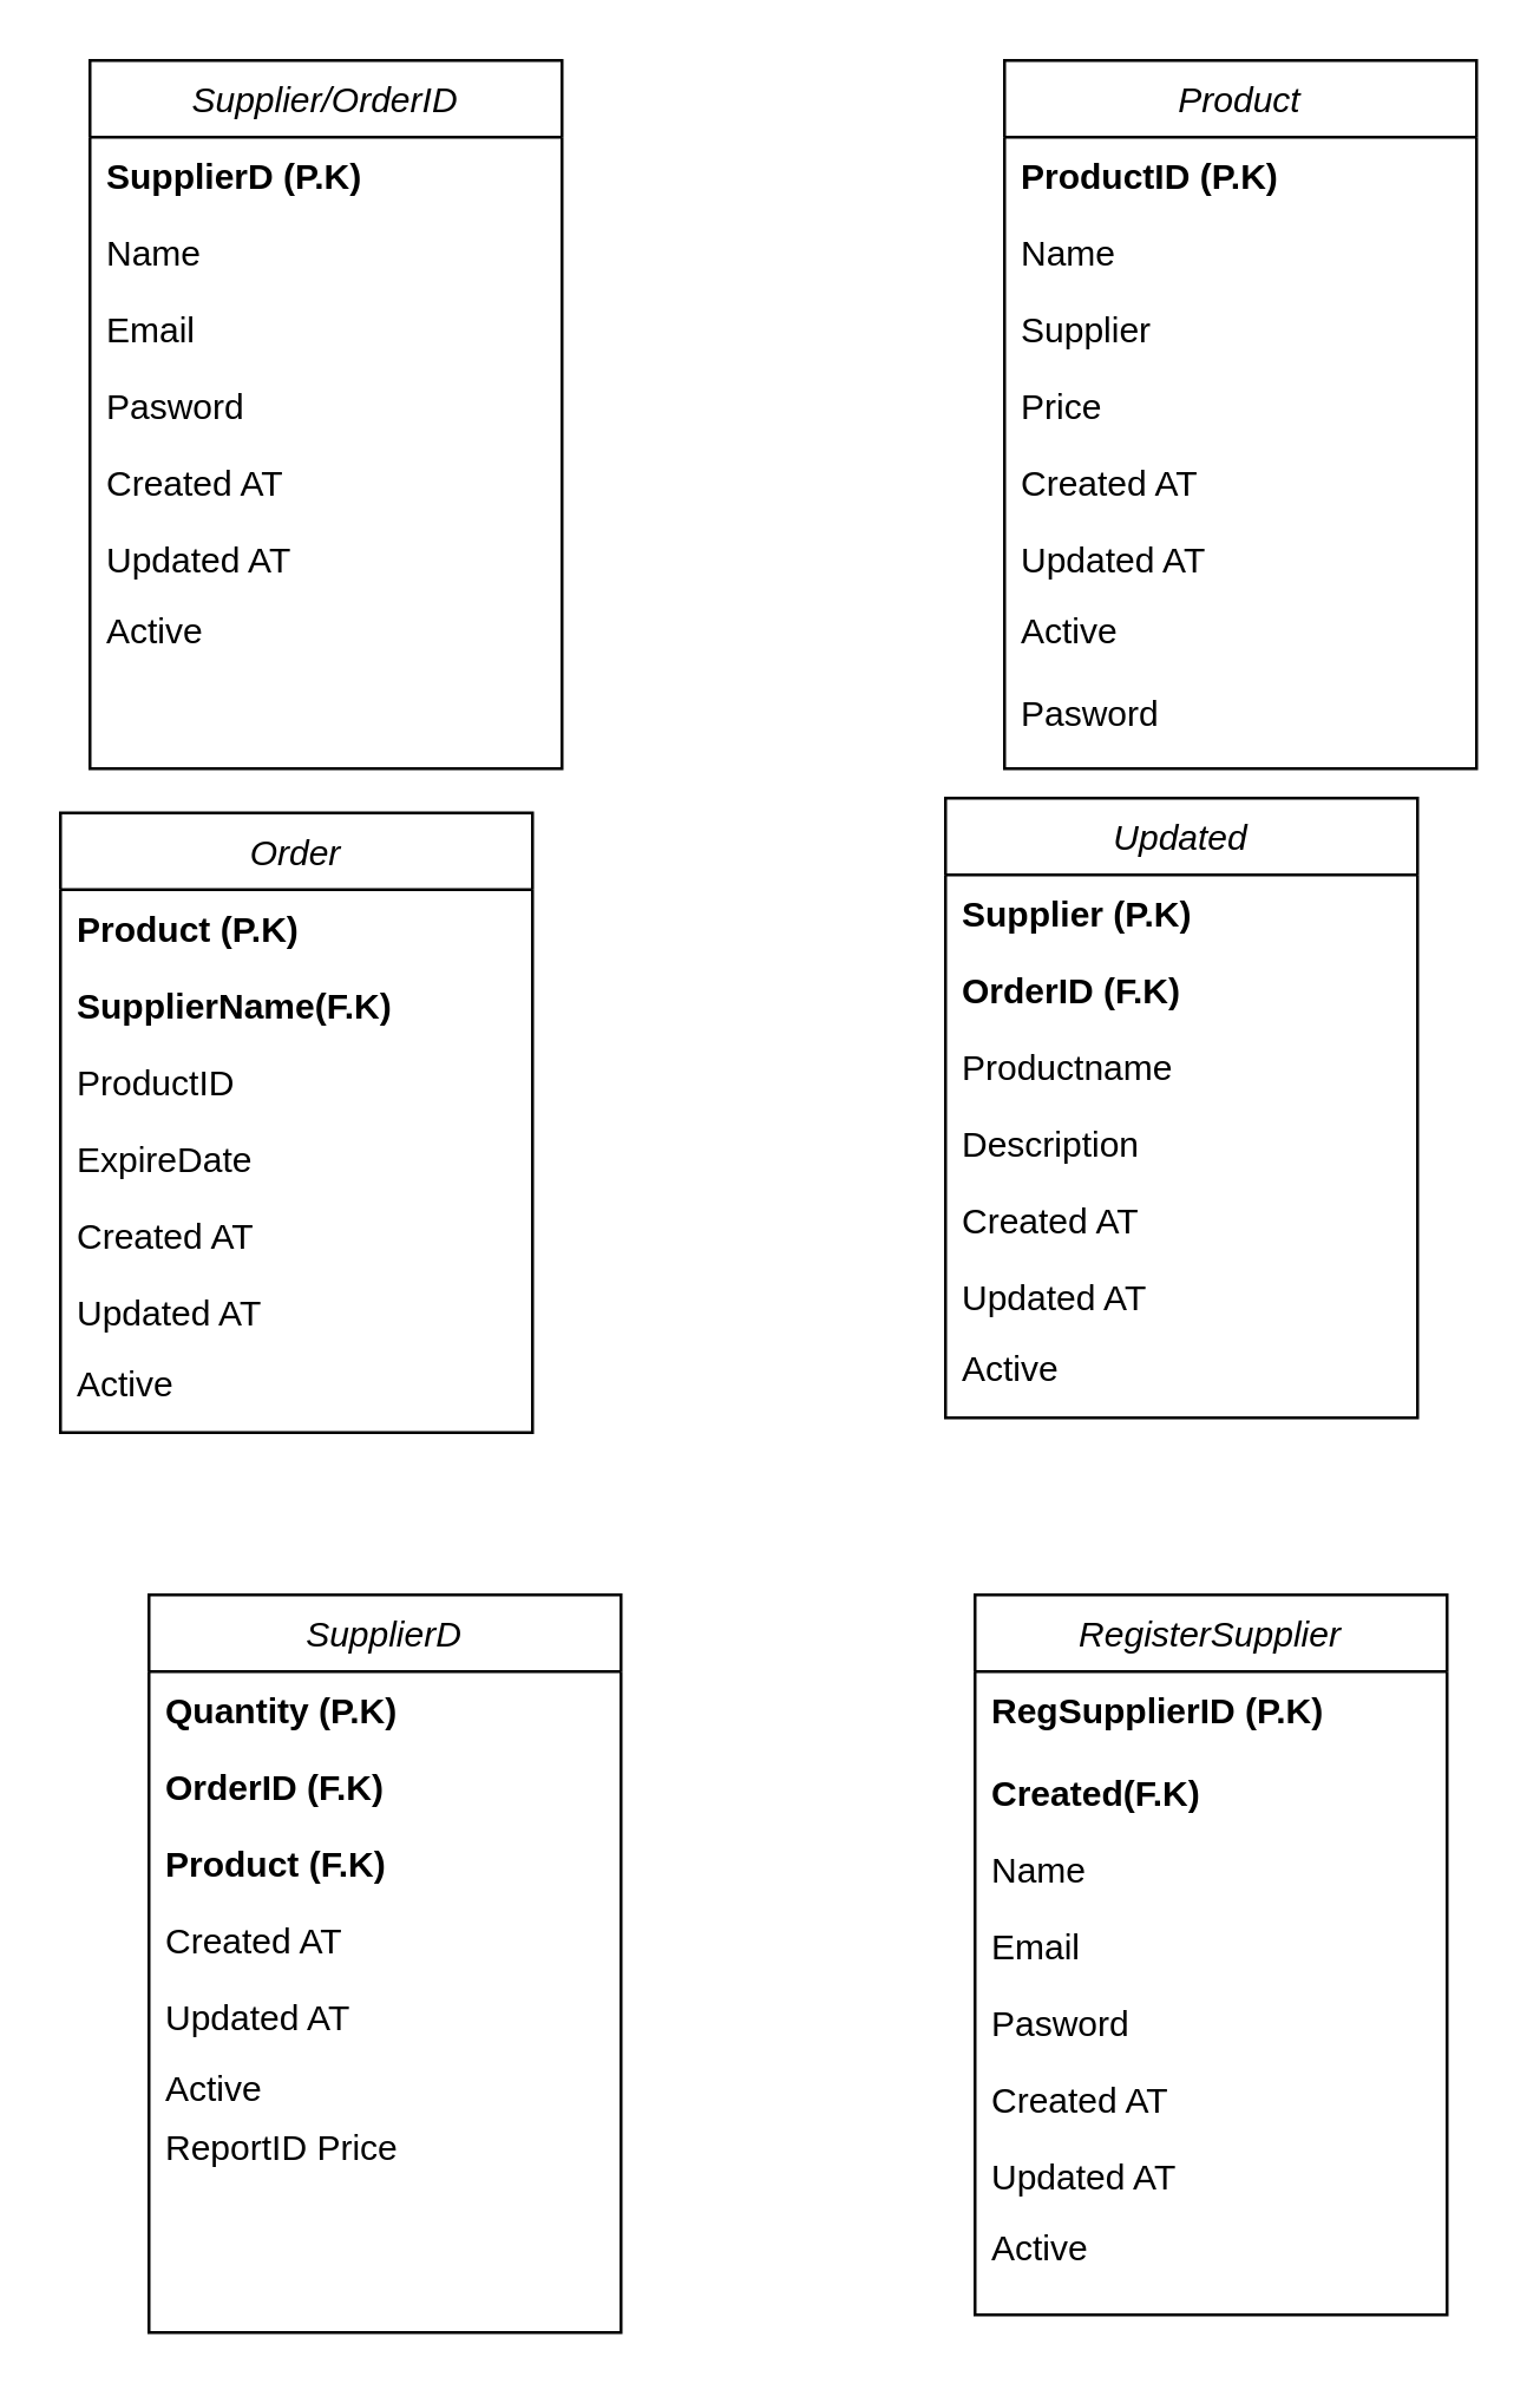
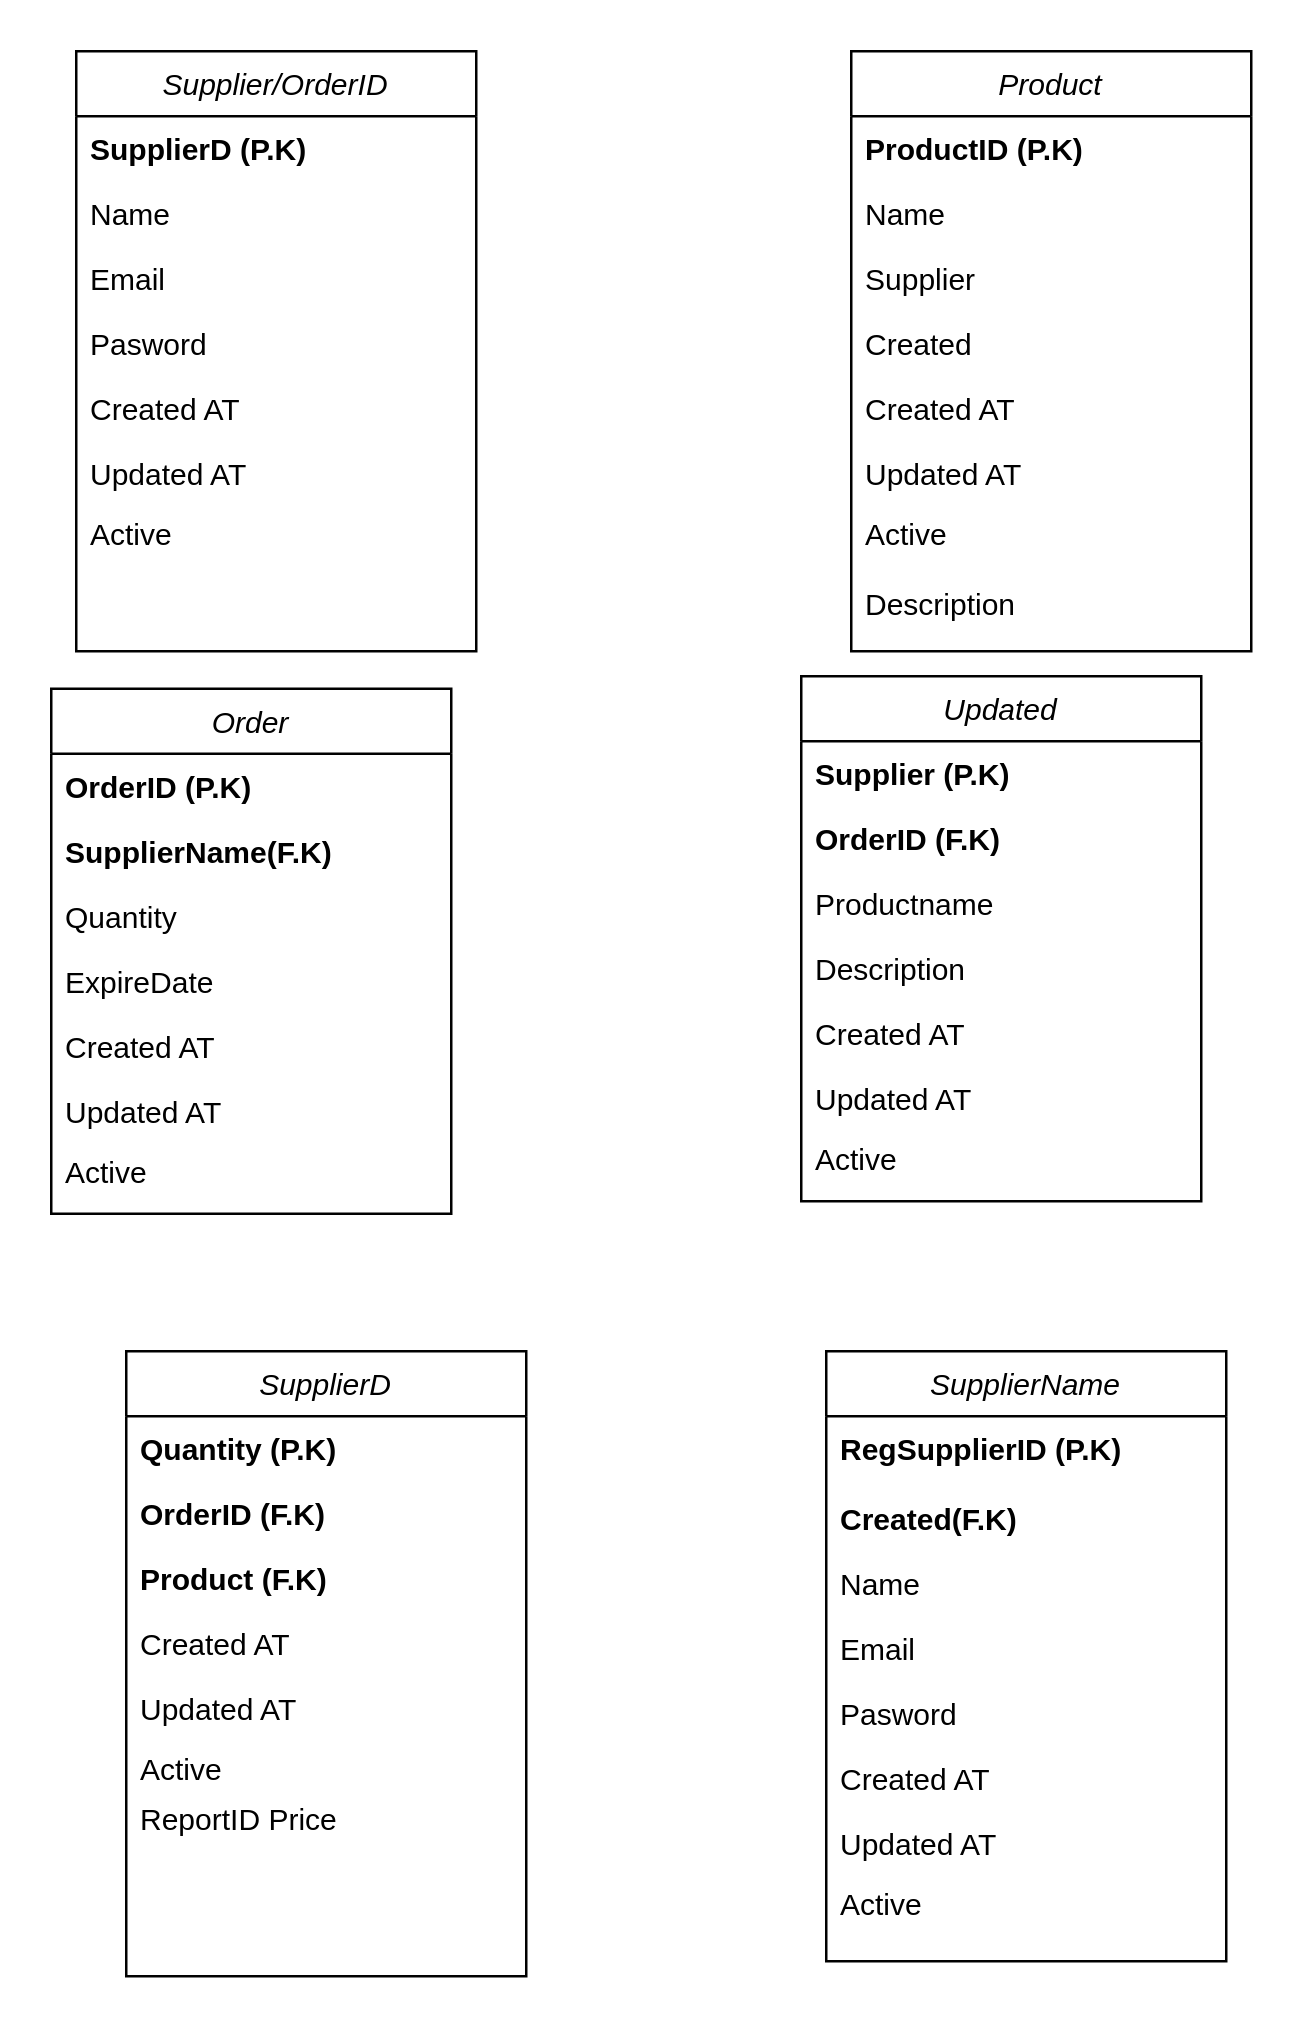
- <mxCell id="14" value="Price&#10;" style="text;align=left;verticalAlign=top;spacingLeft=4;spacingRight=4;overflow=hidden;rotatable=0;points=[[0,0.5],[1,0.5]];portConstraint=eastwest;rounded=0;shadow=0;html=0;" parent="10" vertex="1"><mxGeometry y="104" width="160" height="26" as="geometry" /></mxCell>
+ <mxCell id="14" value="Created&#10;" style="text;align=left;verticalAlign=top;spacingLeft=4;spacingRight=4;overflow=hidden;rotatable=0;points=[[0,0.5],[1,0.5]];portConstraint=eastwest;rounded=0;shadow=0;html=0;" parent="10" vertex="1"><mxGeometry y="104" width="160" height="26" as="geometry" /></mxCell>
- <mxCell id="17" value="Active&#10;&#10;Pasword" style="text;align=left;verticalAlign=top;spacingLeft=4;spacingRight=4;overflow=hidden;rotatable=0;points=[[0,0.5],[1,0.5]];portConstraint=eastwest;rounded=0;shadow=0;html=0;" parent="10" vertex="1"><mxGeometry y="180" width="160" height="50" as="geometry" /></mxCell>
+ <mxCell id="17" value="Active&#10;&#10;Description" style="text;align=left;verticalAlign=top;spacingLeft=4;spacingRight=4;overflow=hidden;rotatable=0;points=[[0,0.5],[1,0.5]];portConstraint=eastwest;rounded=0;shadow=0;html=0;" parent="10" vertex="1"><mxGeometry y="180" width="160" height="50" as="geometry" /></mxCell>
- <mxCell id="19" value="Product (P.K)" style="text;align=left;verticalAlign=top;spacingLeft=4;spacingRight=4;overflow=hidden;rotatable=0;points=[[0,0.5],[1,0.5]];portConstraint=eastwest;rounded=0;shadow=0;html=0;fontStyle=1" parent="18" vertex="1"><mxGeometry y="26" width="160" height="26" as="geometry" /></mxCell>
+ <mxCell id="19" value="OrderID (P.K)" style="text;align=left;verticalAlign=top;spacingLeft=4;spacingRight=4;overflow=hidden;rotatable=0;points=[[0,0.5],[1,0.5]];portConstraint=eastwest;rounded=0;shadow=0;html=0;fontStyle=1" parent="18" vertex="1"><mxGeometry y="26" width="160" height="26" as="geometry" /></mxCell>
- <mxCell id="21" value="ProductID" style="text;align=left;verticalAlign=top;spacingLeft=4;spacingRight=4;overflow=hidden;rotatable=0;points=[[0,0.5],[1,0.5]];portConstraint=eastwest;rounded=0;shadow=0;html=0;" parent="18" vertex="1"><mxGeometry y="78" width="160" height="26" as="geometry" /></mxCell>
+ <mxCell id="21" value="Quantity" style="text;align=left;verticalAlign=top;spacingLeft=4;spacingRight=4;overflow=hidden;rotatable=0;points=[[0,0.5],[1,0.5]];portConstraint=eastwest;rounded=0;shadow=0;html=0;" parent="18" vertex="1"><mxGeometry y="78" width="160" height="26" as="geometry" /></mxCell>
- <mxCell id="42" value="RegisterSupplier" style="swimlane;fontStyle=2;align=center;verticalAlign=top;childLayout=stackLayout;horizontal=1;startSize=26;horizontalStack=0;resizeParent=1;resizeLast=0;collapsible=1;marginBottom=0;rounded=0;shadow=0;strokeWidth=1;" vertex="1" parent="1"><mxGeometry x="330" y="540" width="160" height="244" as="geometry"><mxRectangle x="230" y="140" width="160" height="26" as="alternateBounds" /></mxGeometry></mxCell>
+ <mxCell id="42" value="SupplierName" style="swimlane;fontStyle=2;align=center;verticalAlign=top;childLayout=stackLayout;horizontal=1;startSize=26;horizontalStack=0;resizeParent=1;resizeLast=0;collapsible=1;marginBottom=0;rounded=0;shadow=0;strokeWidth=1;" vertex="1" parent="1"><mxGeometry x="330" y="540" width="160" height="244" as="geometry"><mxRectangle x="230" y="140" width="160" height="26" as="alternateBounds" /></mxGeometry></mxCell>
